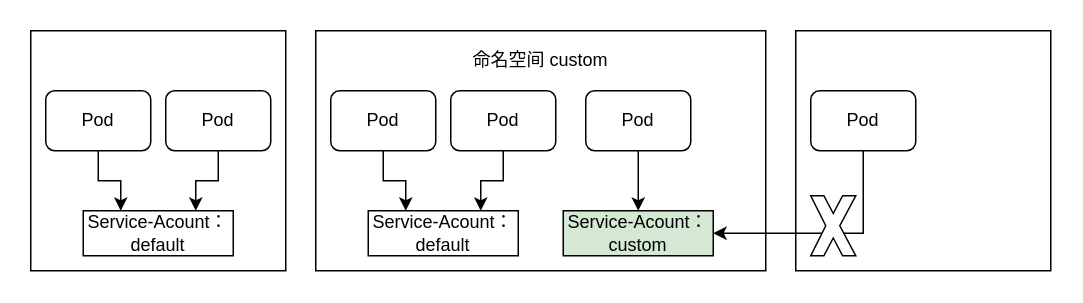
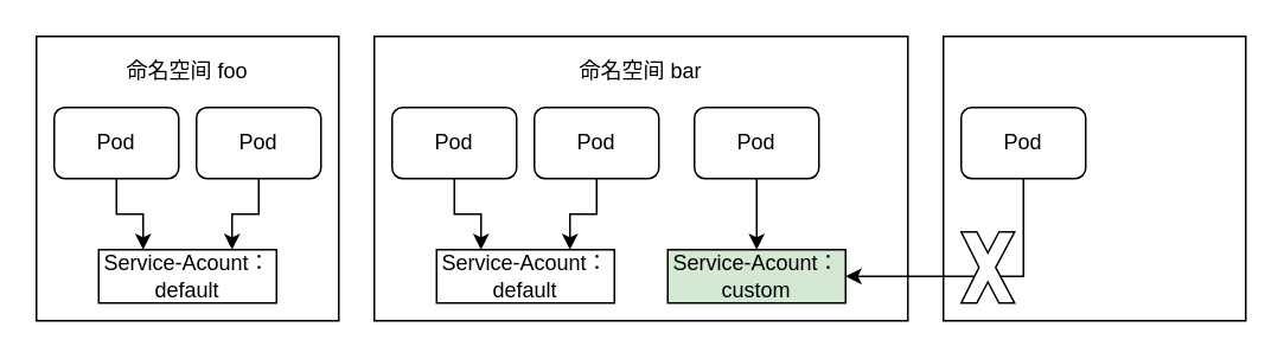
+ <mxCell id="7" value="命名空间 foo" style="text;html=1;strokeColor=none;fillColor=none;align=center;verticalAlign=middle;whiteSpace=wrap;rounded=0;" vertex="1" parent="1"><mxGeometry x="50" y="30" width="110" height="20" as="geometry" /></mxCell>
- <mxCell id="14" value="命名空间 custom" style="text;html=1;strokeColor=none;fillColor=none;align=center;verticalAlign=middle;whiteSpace=wrap;rounded=0;" vertex="1" parent="1"><mxGeometry x="305" y="30" width="110" height="20" as="geometry" /></mxCell>
+ <mxCell id="14" value="命名空间 bar" style="text;html=1;strokeColor=none;fillColor=none;align=center;verticalAlign=middle;whiteSpace=wrap;rounded=0;" vertex="1" parent="1"><mxGeometry x="305" y="30" width="110" height="20" as="geometry" /></mxCell>
